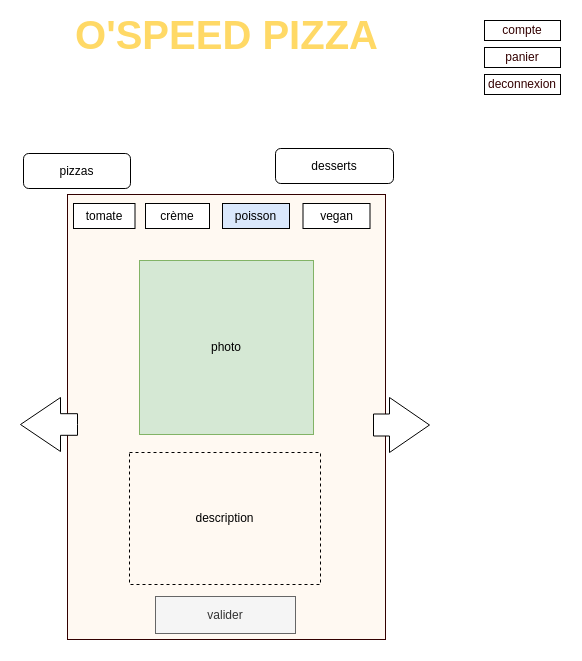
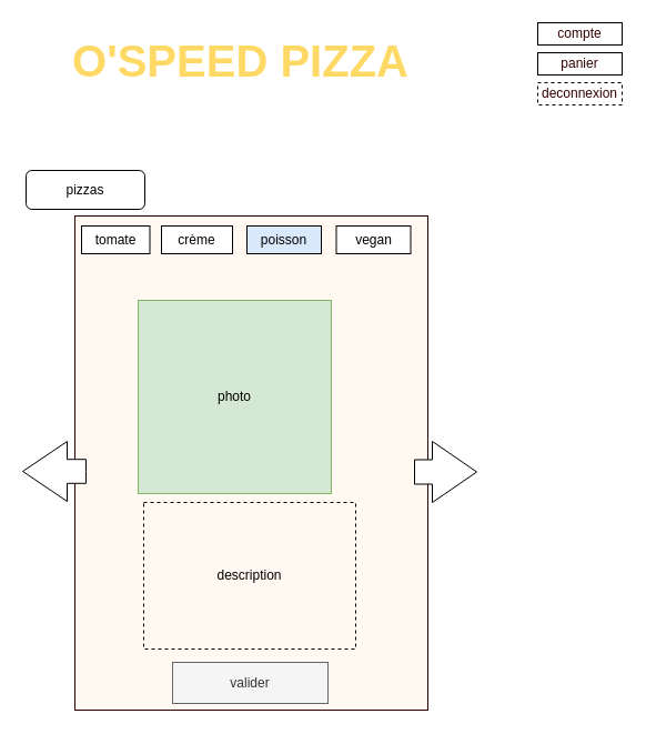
- <mxCell id="13" value="&lt;b&gt;&lt;font style=&quot;font-size: 40px&quot;&gt;O'SPEED PIZZA&lt;/font&gt;&lt;/b&gt;" style="text;html=1;align=center;verticalAlign=middle;resizable=0;points=[];autosize=1;fontColor=#FFD966;" parent="1" vertex="1"><mxGeometry x="69.5" y="20" width="313" height="27" as="geometry" /></mxCell>
+ <mxCell id="13" value="&lt;b&gt;&lt;font style=&quot;font-size: 40px&quot;&gt;O'SPEED PIZZA&lt;/font&gt;&lt;/b&gt;" style="text;html=1;align=center;verticalAlign=middle;resizable=0;points=[];autosize=1;fontColor=#FFD966;" parent="1" vertex="1"><mxGeometry x="59.5" y="40" width="313" height="27" as="geometry" /></mxCell>
- <mxCell id="18" value="&lt;font color=&quot;#330000&quot;&gt;deconnexion&lt;/font&gt;" style="rounded=0;whiteSpace=wrap;html=1;" parent="1" vertex="1"><mxGeometry x="484" y="74" width="76" height="20" as="geometry" /></mxCell>
+ <mxCell id="18" value="&lt;font color=&quot;#330000&quot;&gt;deconnexion&lt;/font&gt;" style="rounded=0;whiteSpace=wrap;html=1;dashed=1;" parent="1" vertex="1"><mxGeometry x="484" y="74" width="76" height="20" as="geometry" /></mxCell>
- <mxCell id="4" value="desserts" style="rounded=1;whiteSpace=wrap;html=1;" parent="1" vertex="1"><mxGeometry x="275" y="148" width="118" height="35" as="geometry" /></mxCell>
- <mxCell id="6" value="photo" style="whiteSpace=wrap;html=1;aspect=fixed;fillColor=#d5e8d4;strokeColor=#82b366;" parent="1" vertex="1"><mxGeometry x="139" y="260" width="174" height="174" as="geometry" /></mxCell>
+ <mxCell id="6" value="photo" style="whiteSpace=wrap;html=1;aspect=fixed;fillColor=#d5e8d4;strokeColor=#82b366;" parent="1" vertex="1"><mxGeometry x="124" y="270" width="174" height="174" as="geometry" /></mxCell>
